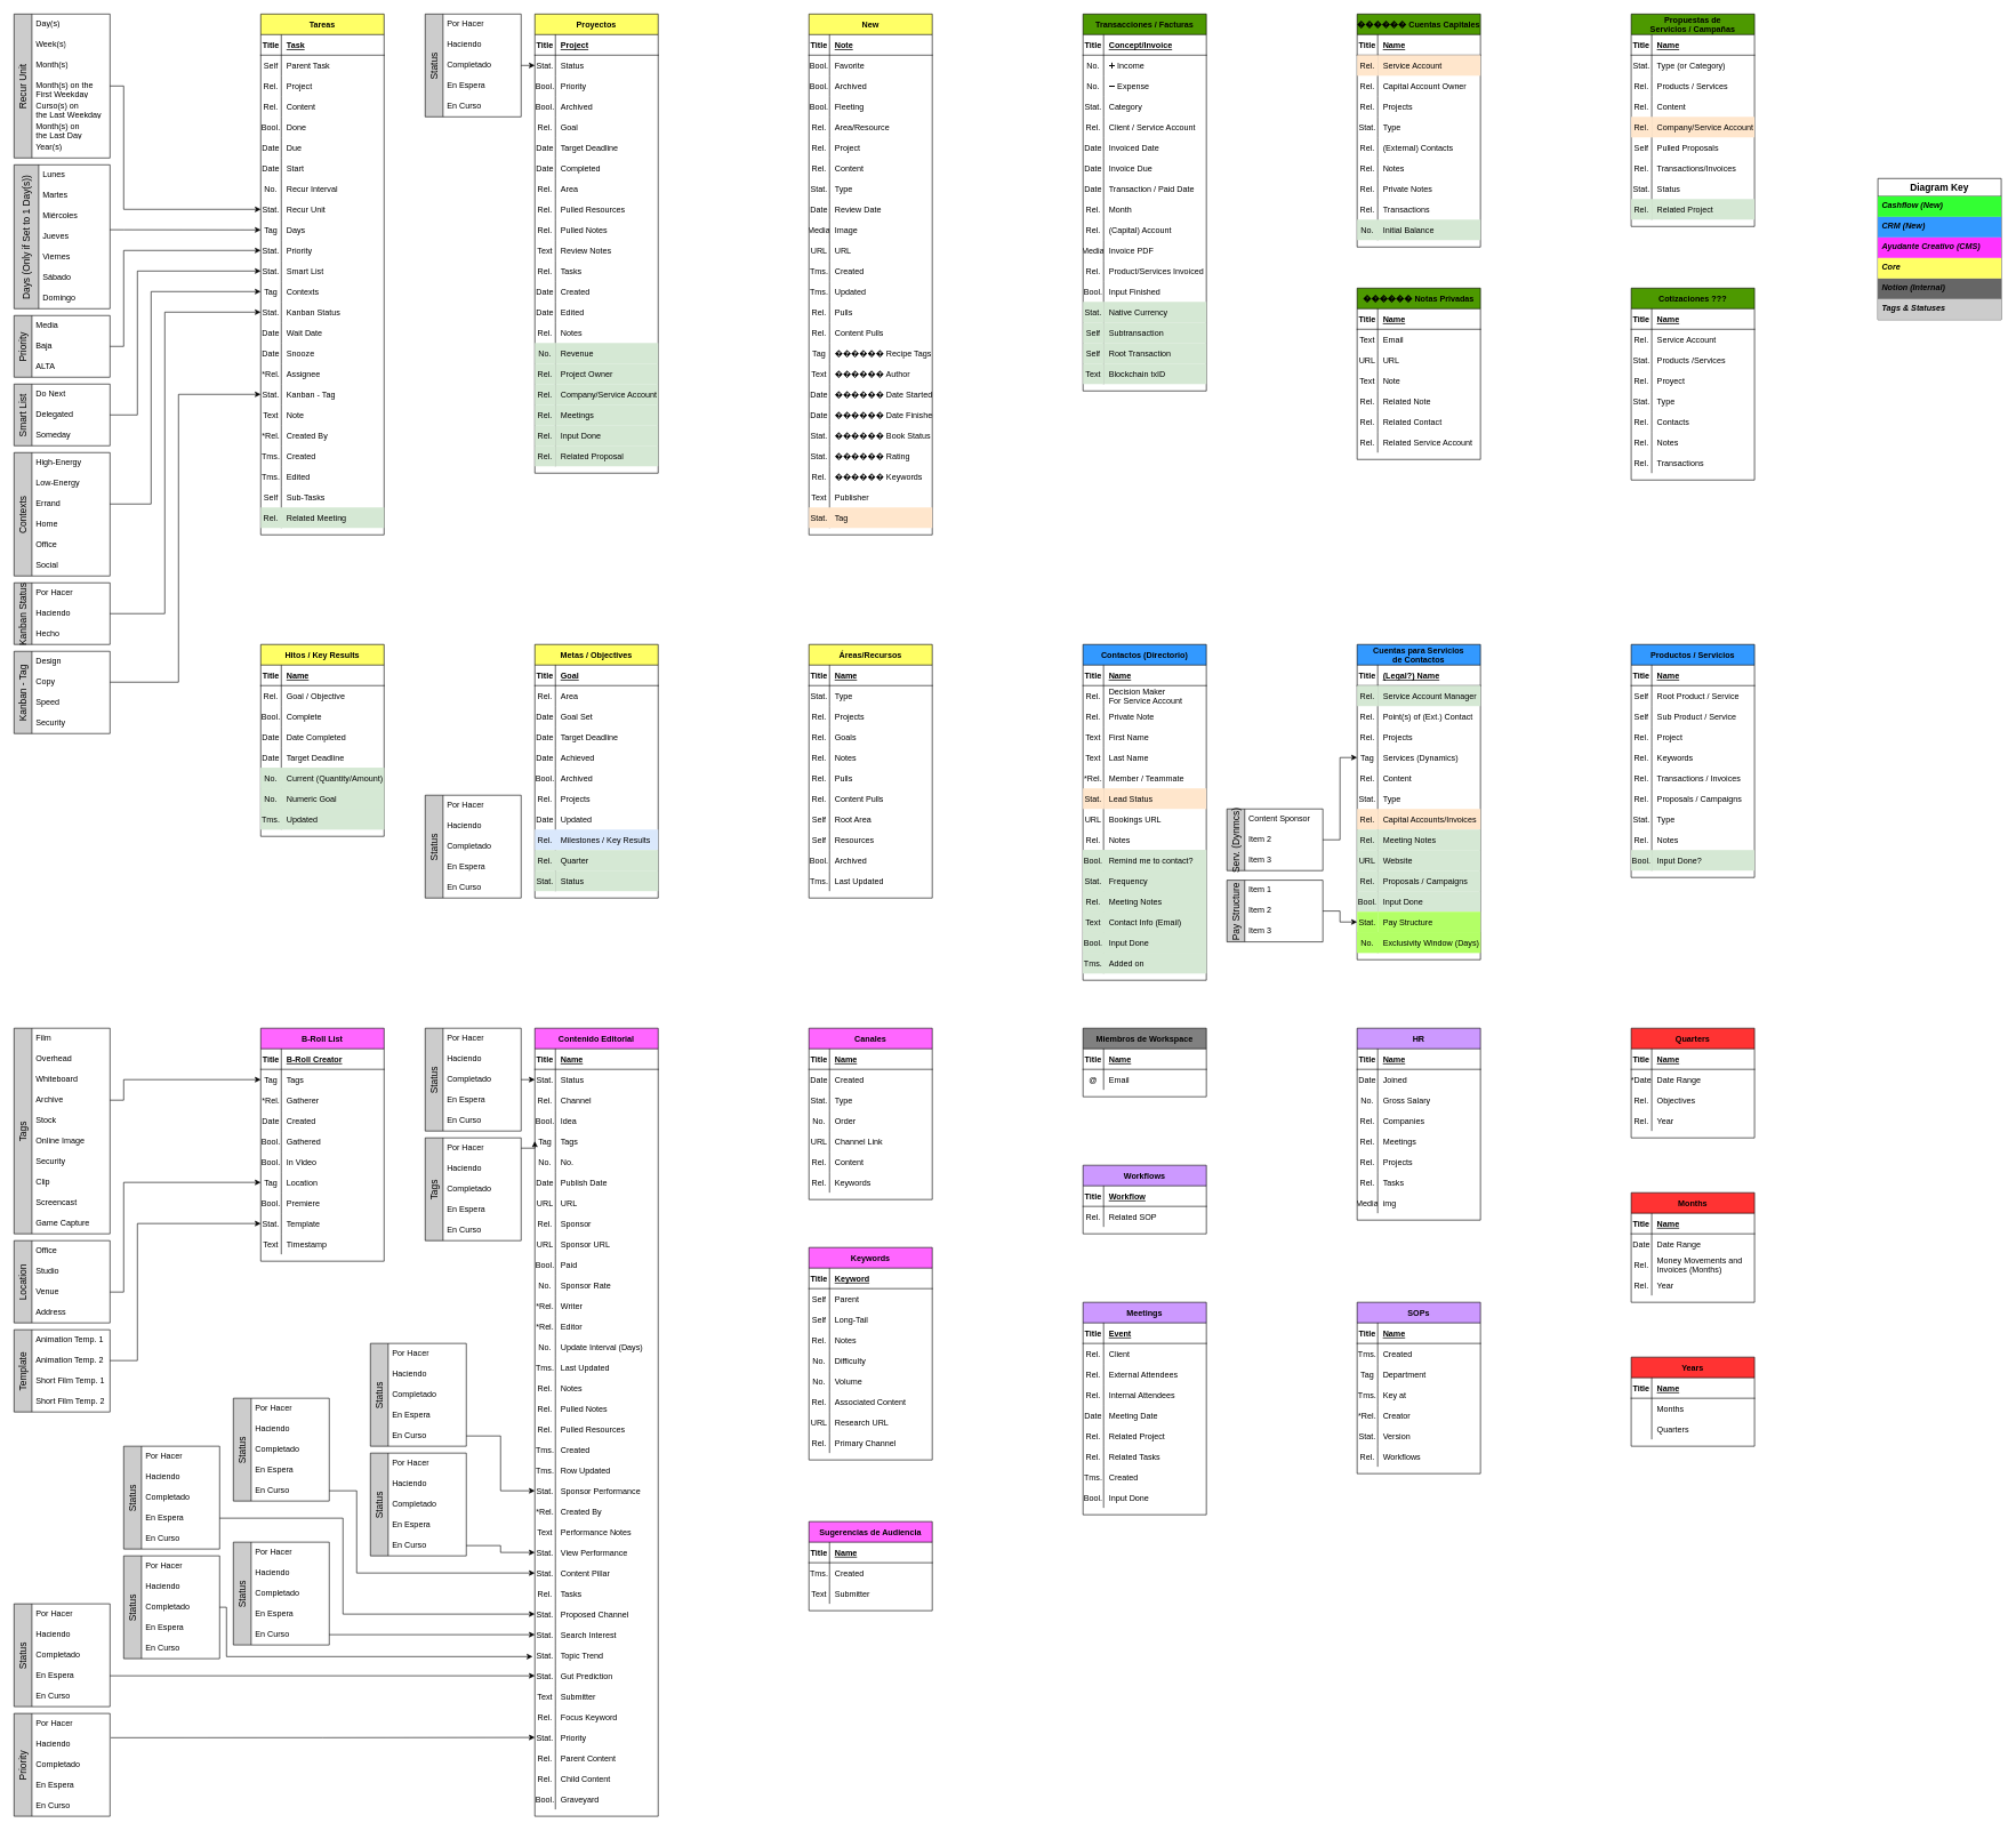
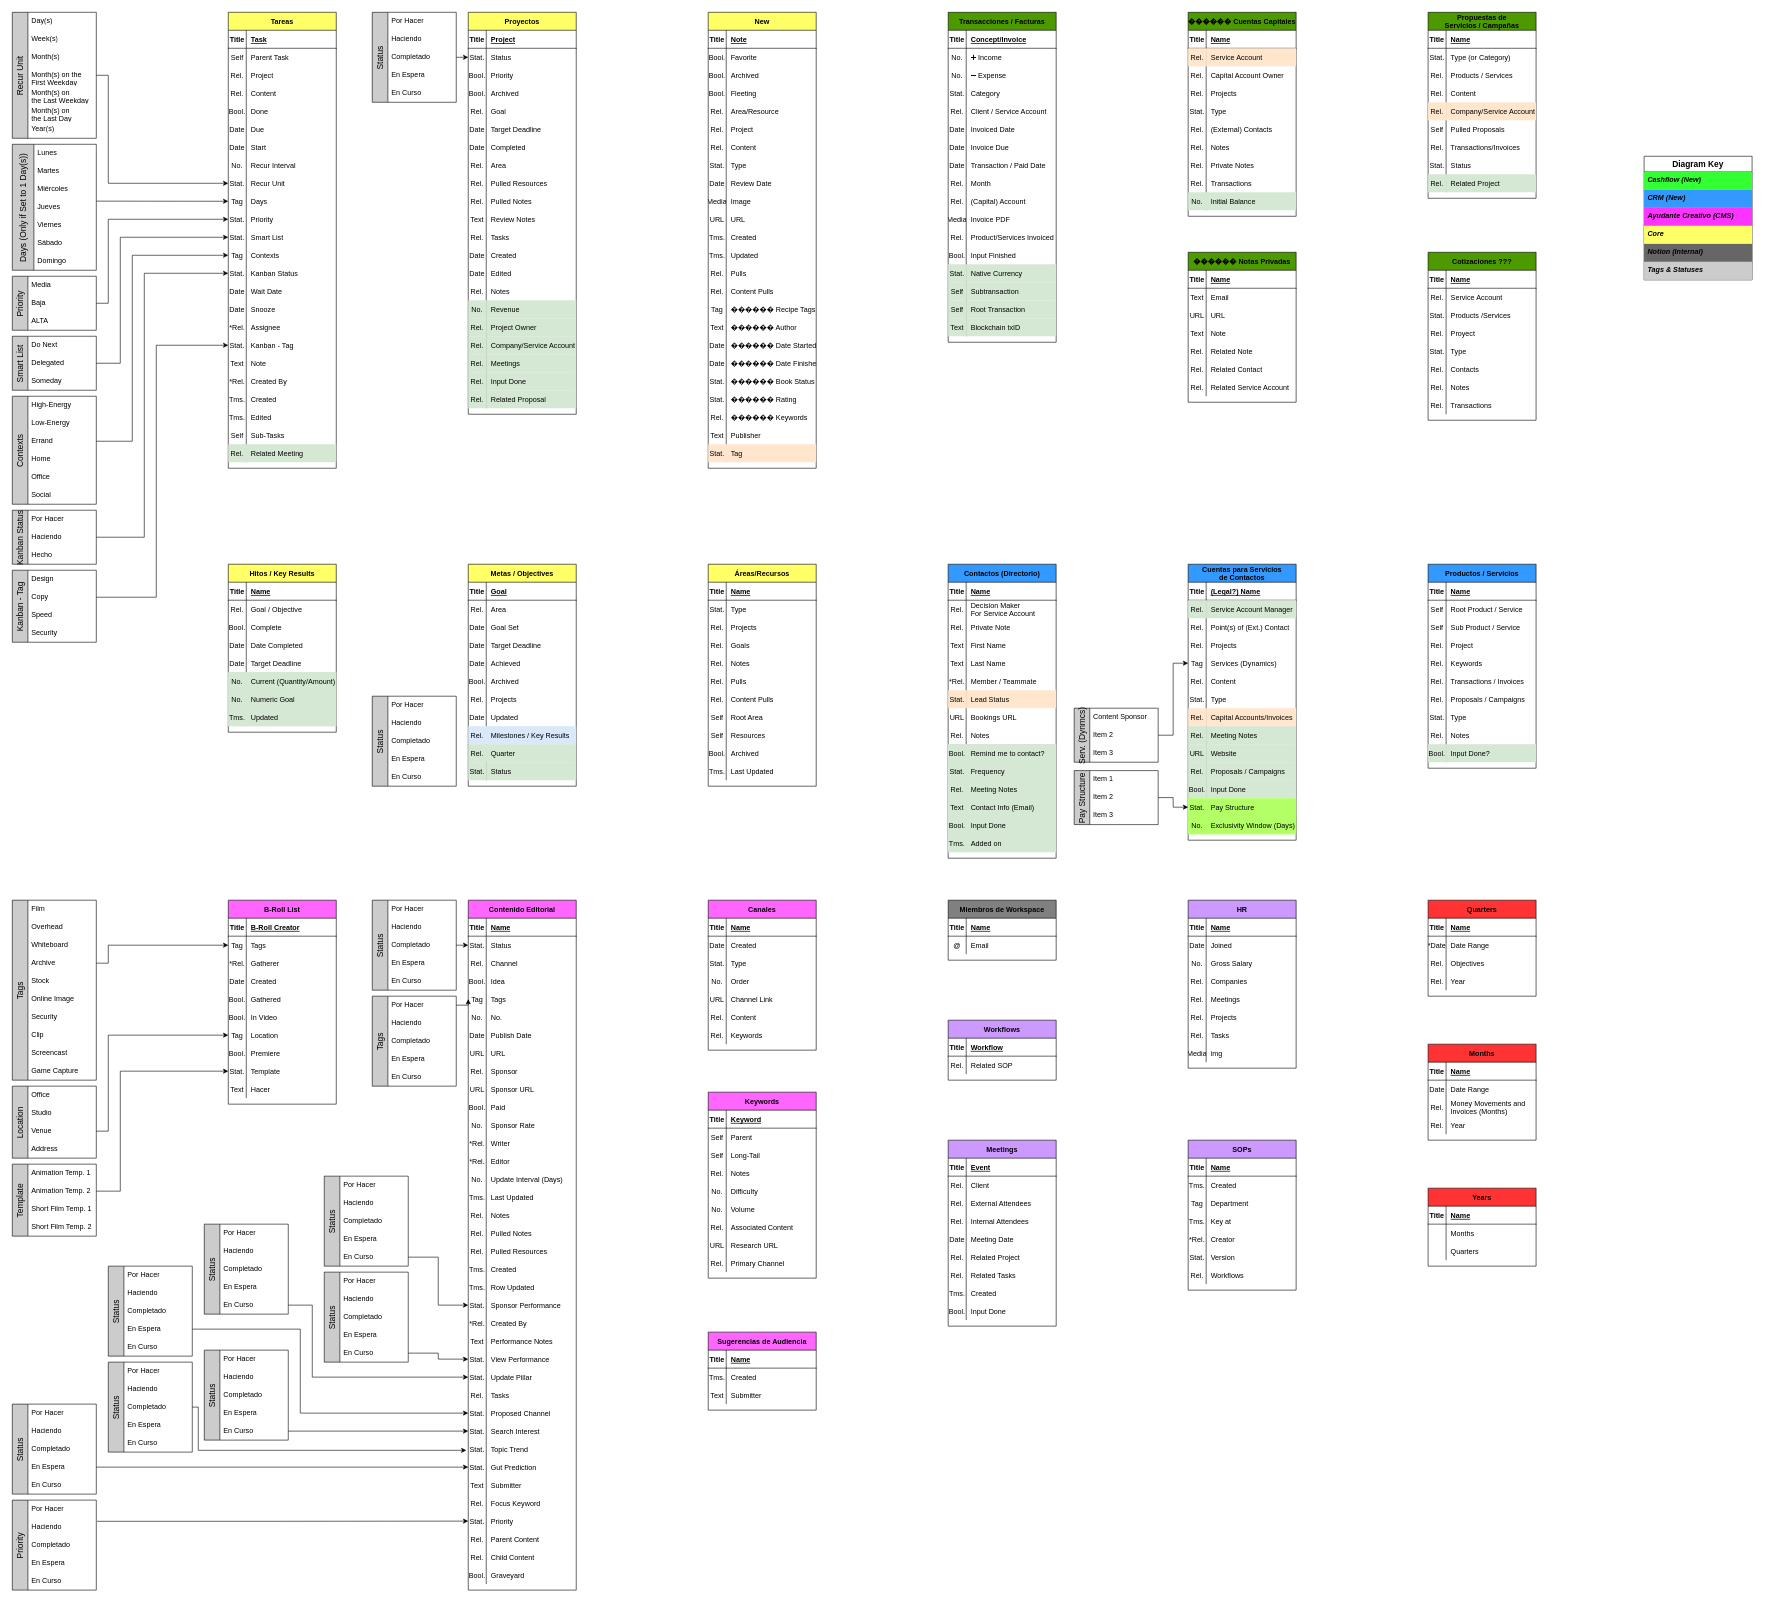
- <mxCell id="893" value="Curso(s) on the Last Weekday" style="text;strokeColor=none;fillColor=none;spacingLeft=4;spacingRight=4;overflow=hidden;rotatable=0;points=[[0,0.5],[1,0.5]];portConstraint=eastwest;fontSize=12;whiteSpace=wrap;" parent="888" vertex="1"><mxGeometry x="26" y="120" width="114" height="30" as="geometry" /></mxCell>
+ <mxCell id="893" value="Month(s) on the Last Weekday" style="text;strokeColor=none;fillColor=none;spacingLeft=4;spacingRight=4;overflow=hidden;rotatable=0;points=[[0,0.5],[1,0.5]];portConstraint=eastwest;fontSize=12;whiteSpace=wrap;" parent="888" vertex="1"><mxGeometry x="26" y="120" width="114" height="30" as="geometry" /></mxCell>
- <mxCell id="314" value="Timestamp" style="shape=partialRectangle;connectable=0;fillColor=none;top=0;left=0;bottom=0;right=0;align=left;spacingLeft=6;fontStyle=0;overflow=hidden;" parent="312" vertex="1"><mxGeometry x="30" width="150" height="30" as="geometry"><mxRectangle width="150" height="30" as="alternateBounds" /></mxGeometry></mxCell>
+ <mxCell id="314" value="Hacer" style="shape=partialRectangle;connectable=0;fillColor=none;top=0;left=0;bottom=0;right=0;align=left;spacingLeft=6;fontStyle=0;overflow=hidden;" parent="312" vertex="1"><mxGeometry x="30" width="150" height="30" as="geometry"><mxRectangle width="150" height="30" as="alternateBounds" /></mxGeometry></mxCell>
- <mxCell id="250" value="Content Pillar" style="shape=partialRectangle;connectable=0;fillColor=none;top=0;left=0;bottom=0;right=0;align=left;spacingLeft=6;fontStyle=0;overflow=hidden;" parent="248" vertex="1"><mxGeometry x="30" width="150" height="30" as="geometry"><mxRectangle width="150" height="30" as="alternateBounds" /></mxGeometry></mxCell>
+ <mxCell id="250" value="Update Pillar" style="shape=partialRectangle;connectable=0;fillColor=none;top=0;left=0;bottom=0;right=0;align=left;spacingLeft=6;fontStyle=0;overflow=hidden;" parent="248" vertex="1"><mxGeometry x="30" width="150" height="30" as="geometry"><mxRectangle width="150" height="30" as="alternateBounds" /></mxGeometry></mxCell>
